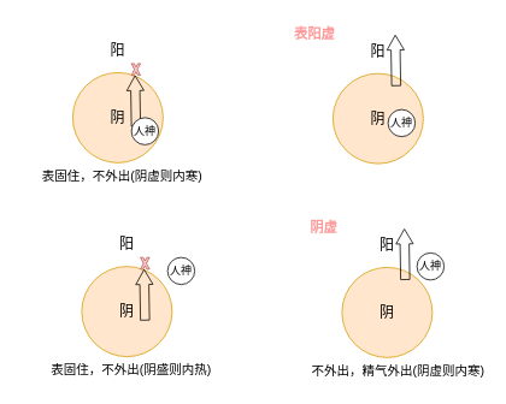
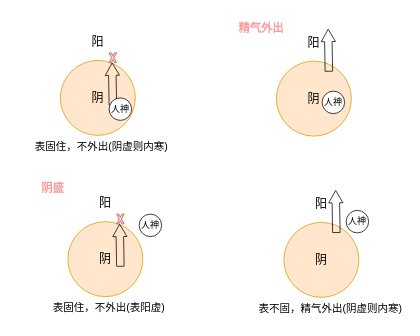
- <mxCell id="13" value="表阳虚" style="text;html=1;align=center;verticalAlign=middle;whiteSpace=wrap;rounded=0;fontSize=15;fontStyle=1;fontColor=#FF9999;container=0;" parent="9" vertex="1"><mxGeometry width="80" height="30" as="geometry" /></mxCell>
+ <mxCell id="13" value="精气外出" style="text;html=1;align=center;verticalAlign=middle;whiteSpace=wrap;rounded=0;fontSize=15;fontStyle=1;fontColor=#FF9999;container=0;" parent="9" vertex="1"><mxGeometry width="80" height="30" as="geometry" /></mxCell>
+ <mxCell id="20" value="阴盛" style="text;html=1;align=center;verticalAlign=middle;whiteSpace=wrap;rounded=0;fontSize=15;fontStyle=1;fontColor=#FF9999;" parent="15" vertex="1"><mxGeometry width="80" height="30" as="geometry" /></mxCell>
- <mxCell id="27" value="阴虚" style="text;html=1;align=center;verticalAlign=middle;whiteSpace=wrap;rounded=0;fontSize=15;fontStyle=1;fontColor=#FF9999;container=0;" parent="23" vertex="1"><mxGeometry width="80" height="30" as="geometry" /></mxCell>
- <mxCell id="21" value="表固住，不外出(阴盛则内热)" style="text;html=1;align=center;verticalAlign=middle;whiteSpace=wrap;rounded=0;fontSize=14;" parent="15" vertex="1"><mxGeometry x="25" y="160" width="180" height="30" as="geometry" /></mxCell>
+ <mxCell id="21" value="表固住，不外出(表阳虚)" style="text;html=1;align=center;verticalAlign=middle;whiteSpace=wrap;rounded=0;fontSize=14;" parent="15" vertex="1"><mxGeometry x="25" y="160" width="180" height="30" as="geometry" /></mxCell>
- <mxCell id="28" value="不外出，精气外出(阴虚则内寒)" style="text;html=1;align=center;verticalAlign=middle;whiteSpace=wrap;rounded=0;fontSize=14;container=0;" parent="23" vertex="1"><mxGeometry x="25" y="160" width="195" height="30" as="geometry" /></mxCell>
+ <mxCell id="28" value="表不固，精气外出(阴虚则内寒)" style="text;html=1;align=center;verticalAlign=middle;whiteSpace=wrap;rounded=0;fontSize=14;container=0;" parent="23" vertex="1"><mxGeometry x="25" y="160" width="195" height="30" as="geometry" /></mxCell>
